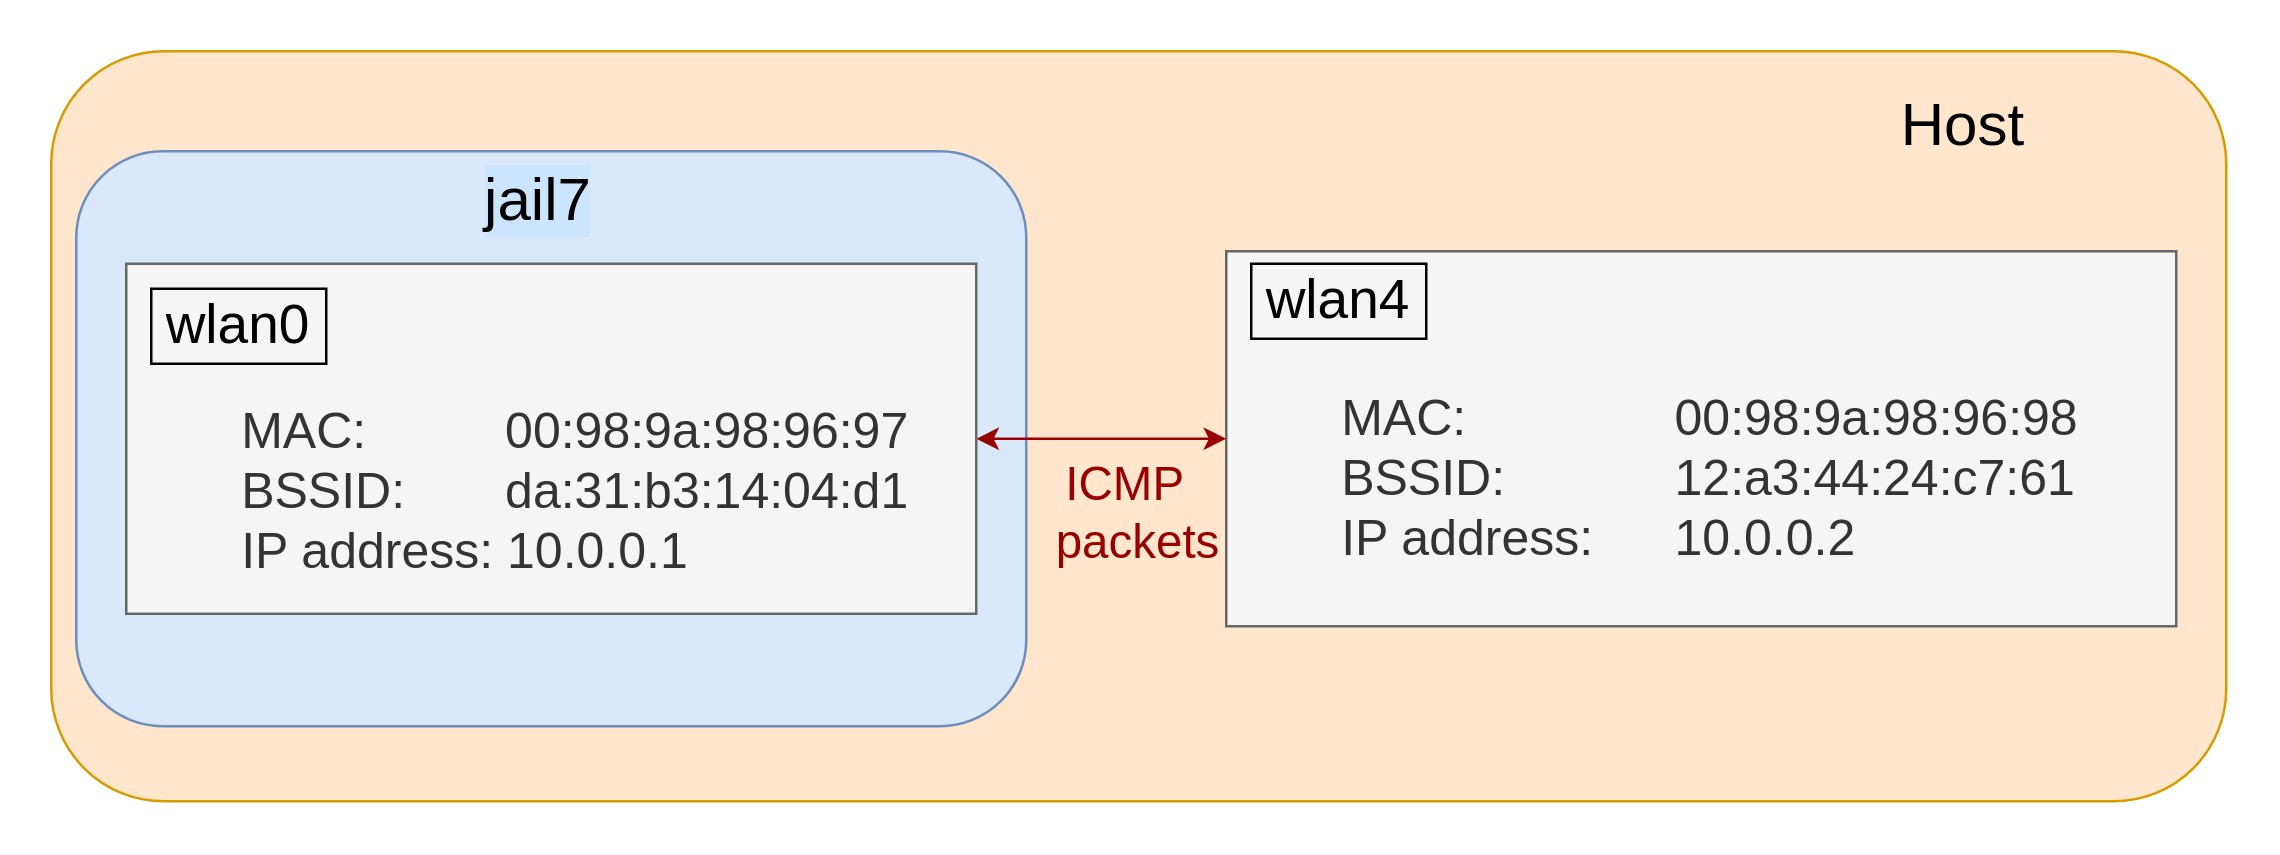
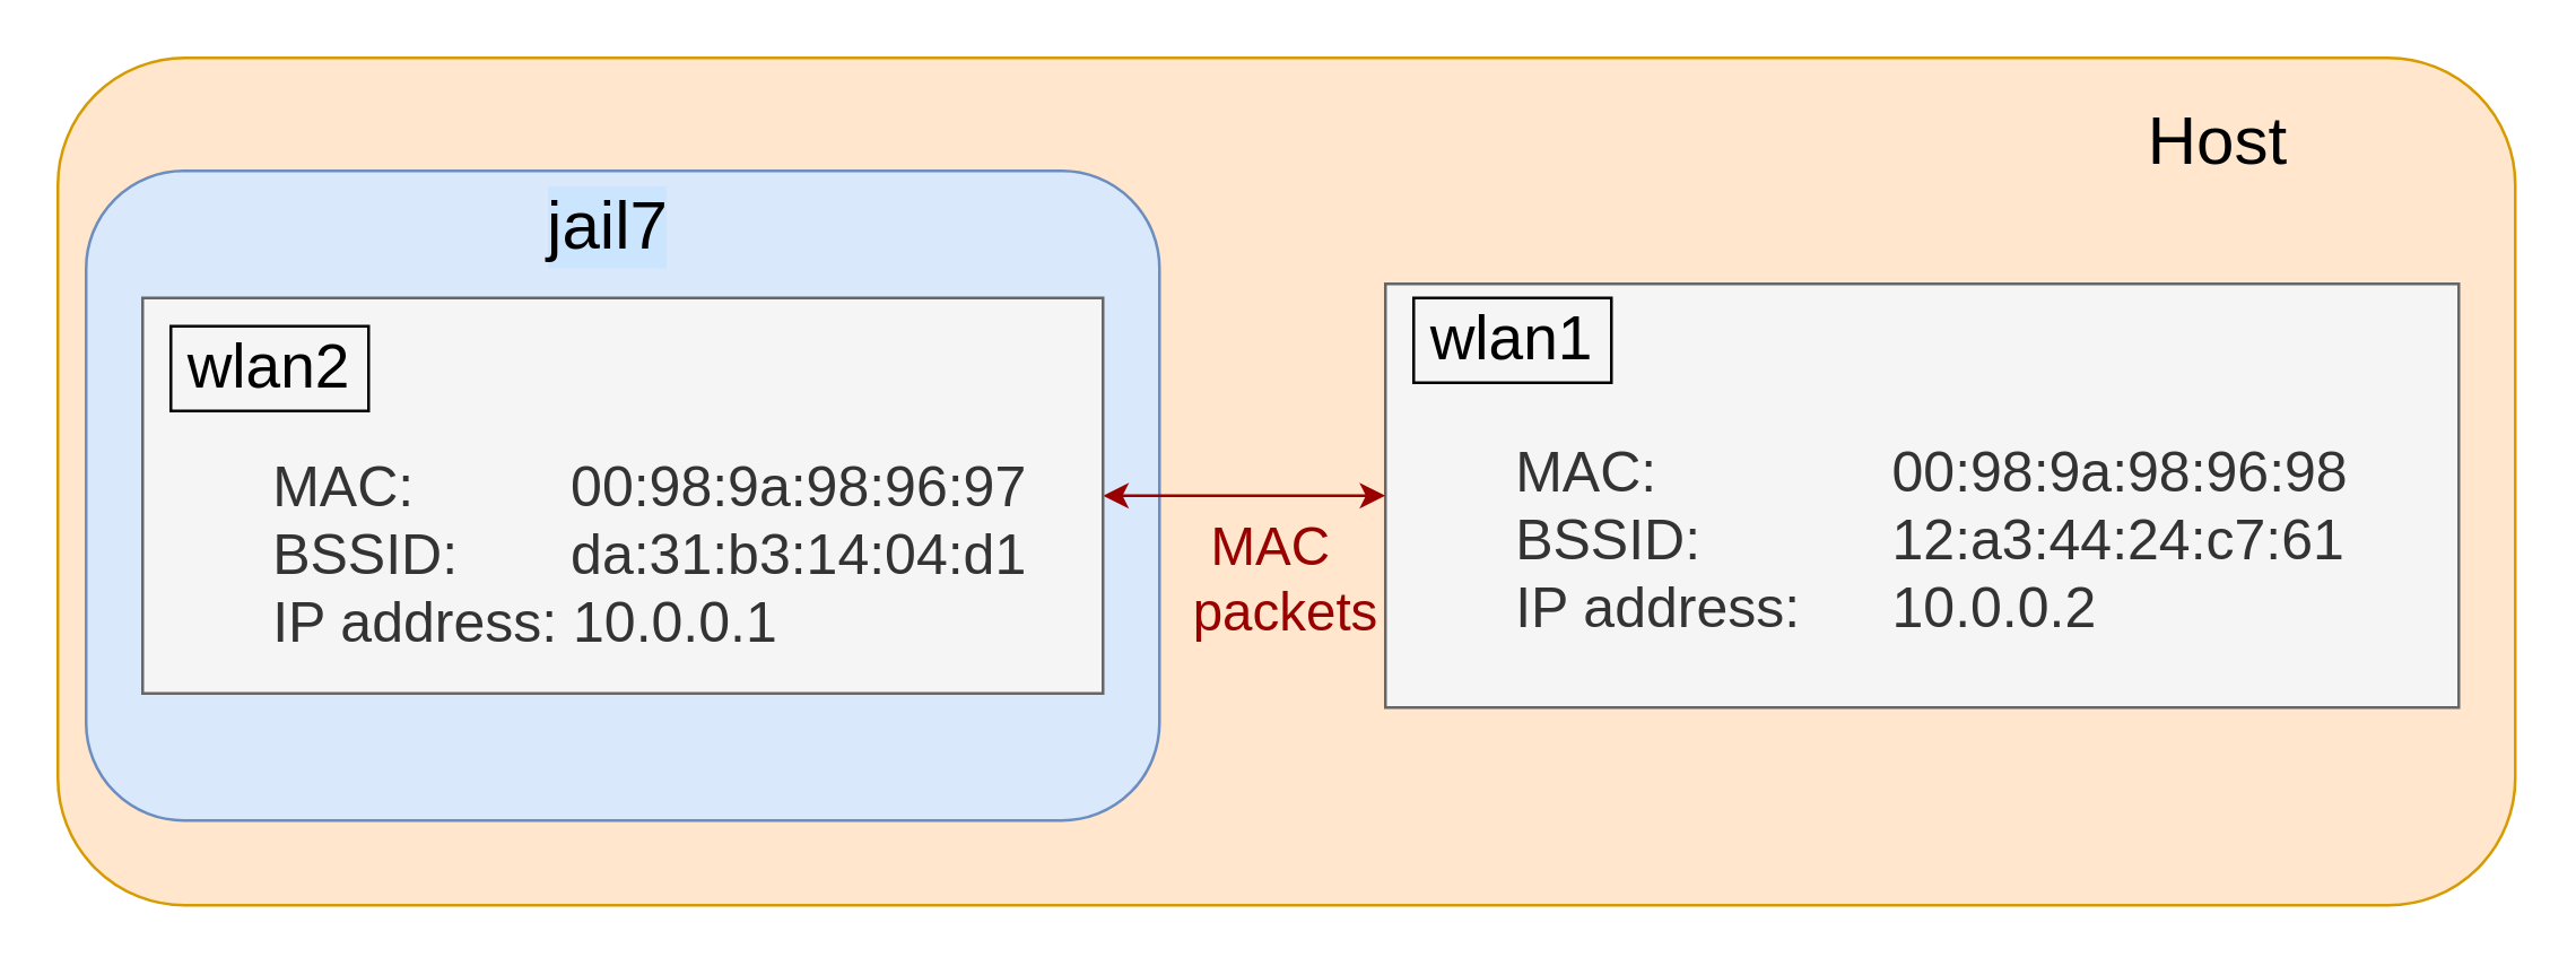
- <mxCell id="4" value="&lt;font style=&quot;font-size: 22px;&quot;&gt;wlan4&lt;/font&gt;" style="text;html=1;strokeColor=default;fillColor=none;align=center;verticalAlign=middle;whiteSpace=wrap;rounded=0;fontSize=20;" vertex="1" parent="1"><mxGeometry x="500" y="105" width="70" height="30" as="geometry" /></mxCell>
+ <mxCell id="4" value="&lt;font style=&quot;font-size: 22px;&quot;&gt;wlan1&lt;/font&gt;" style="text;html=1;strokeColor=default;fillColor=none;align=center;verticalAlign=middle;whiteSpace=wrap;rounded=0;fontSize=20;" vertex="1" parent="1"><mxGeometry x="500" y="105" width="70" height="30" as="geometry" /></mxCell>
- <mxCell id="8" value="&lt;font style=&quot;font-size: 22px;&quot;&gt;wlan0&lt;/font&gt;" style="text;html=1;strokeColor=default;fillColor=none;align=center;verticalAlign=middle;whiteSpace=wrap;rounded=0;fontSize=20;" vertex="1" parent="1"><mxGeometry x="60" y="115" width="70" height="30" as="geometry" /></mxCell>
+ <mxCell id="8" value="&lt;font style=&quot;font-size: 22px;&quot;&gt;wlan2&lt;/font&gt;" style="text;html=1;strokeColor=default;fillColor=none;align=center;verticalAlign=middle;whiteSpace=wrap;rounded=0;fontSize=20;" vertex="1" parent="1"><mxGeometry x="60" y="115" width="70" height="30" as="geometry" /></mxCell>
- <mxCell id="9" value="ICMP &amp;nbsp;&lt;br&gt;packets" style="text;html=1;strokeColor=none;fillColor=none;align=center;verticalAlign=middle;whiteSpace=wrap;rounded=0;fontSize=19;fontColor=#990000;" vertex="1" parent="1"><mxGeometry x="370" y="190" width="170" height="30" as="geometry" /></mxCell>
+ <mxCell id="9" value="MAC &amp;nbsp;&lt;br&gt;packets" style="text;html=1;strokeColor=none;fillColor=none;align=center;verticalAlign=middle;whiteSpace=wrap;rounded=0;fontSize=19;fontColor=#990000;" vertex="1" parent="1"><mxGeometry x="370" y="190" width="170" height="30" as="geometry" /></mxCell>
